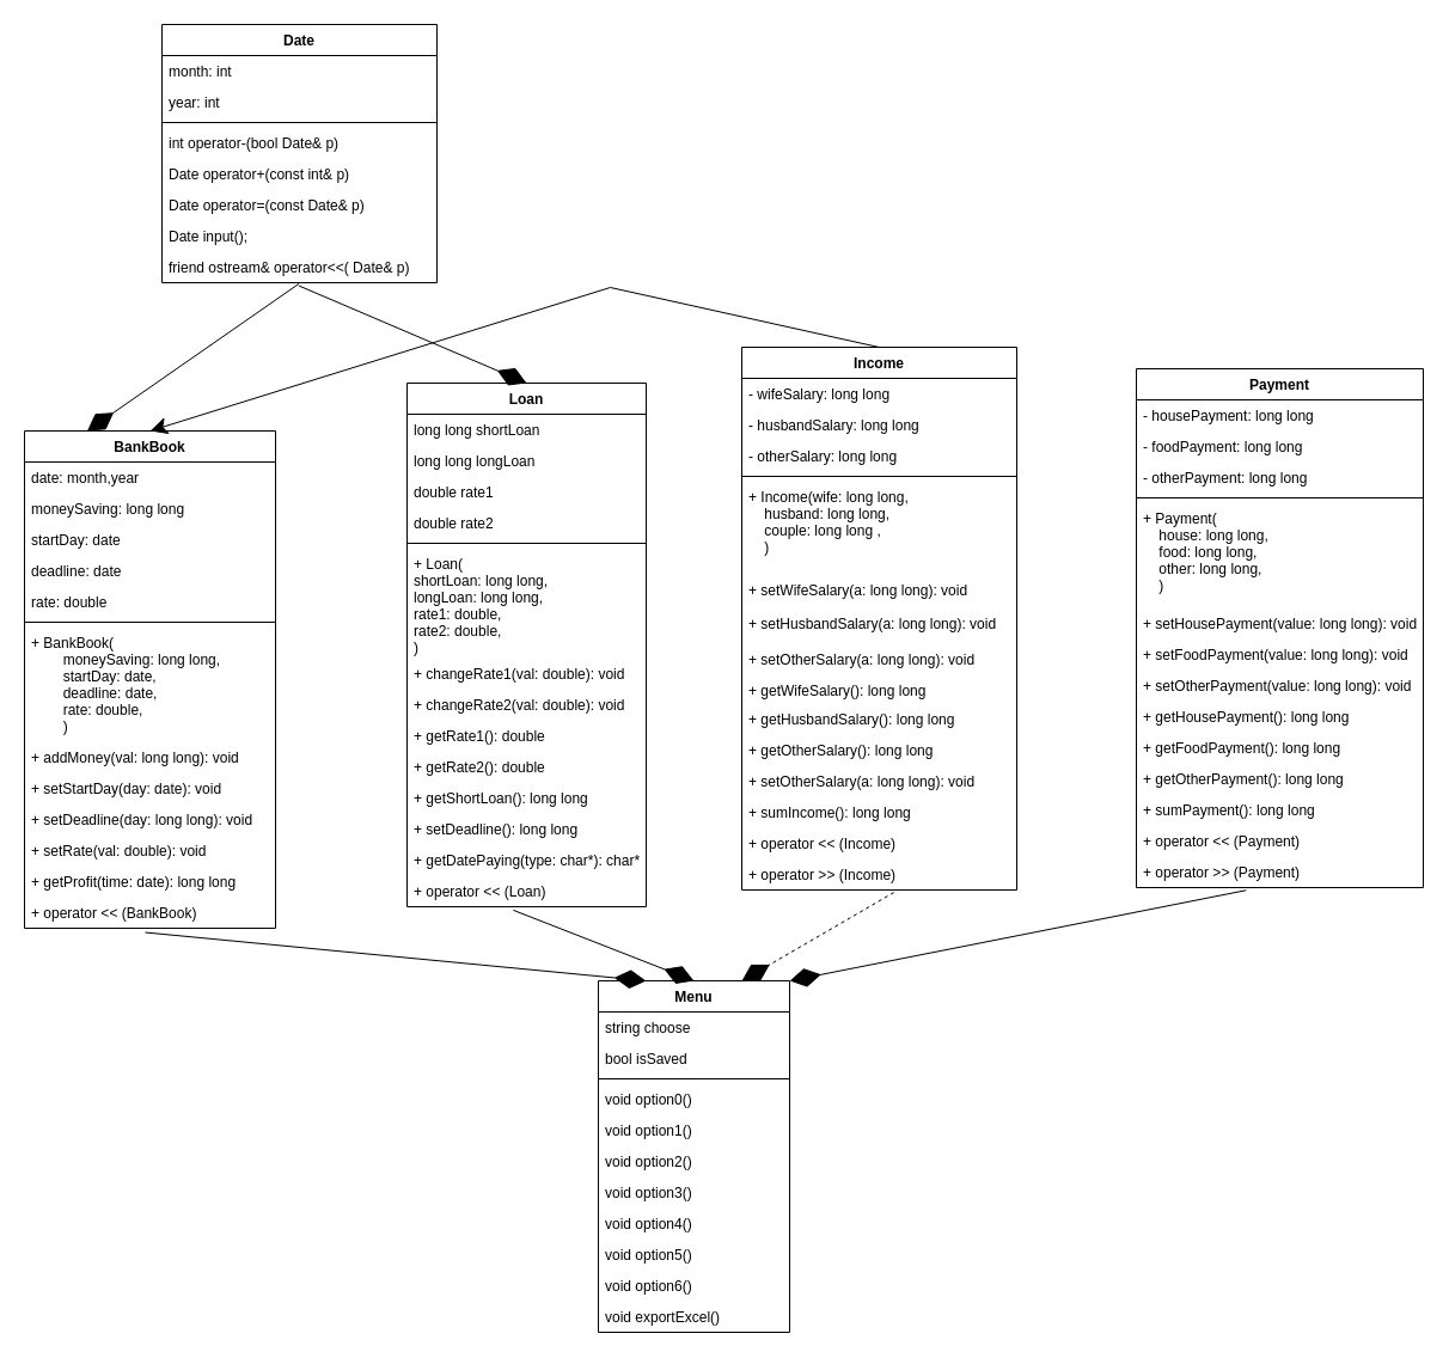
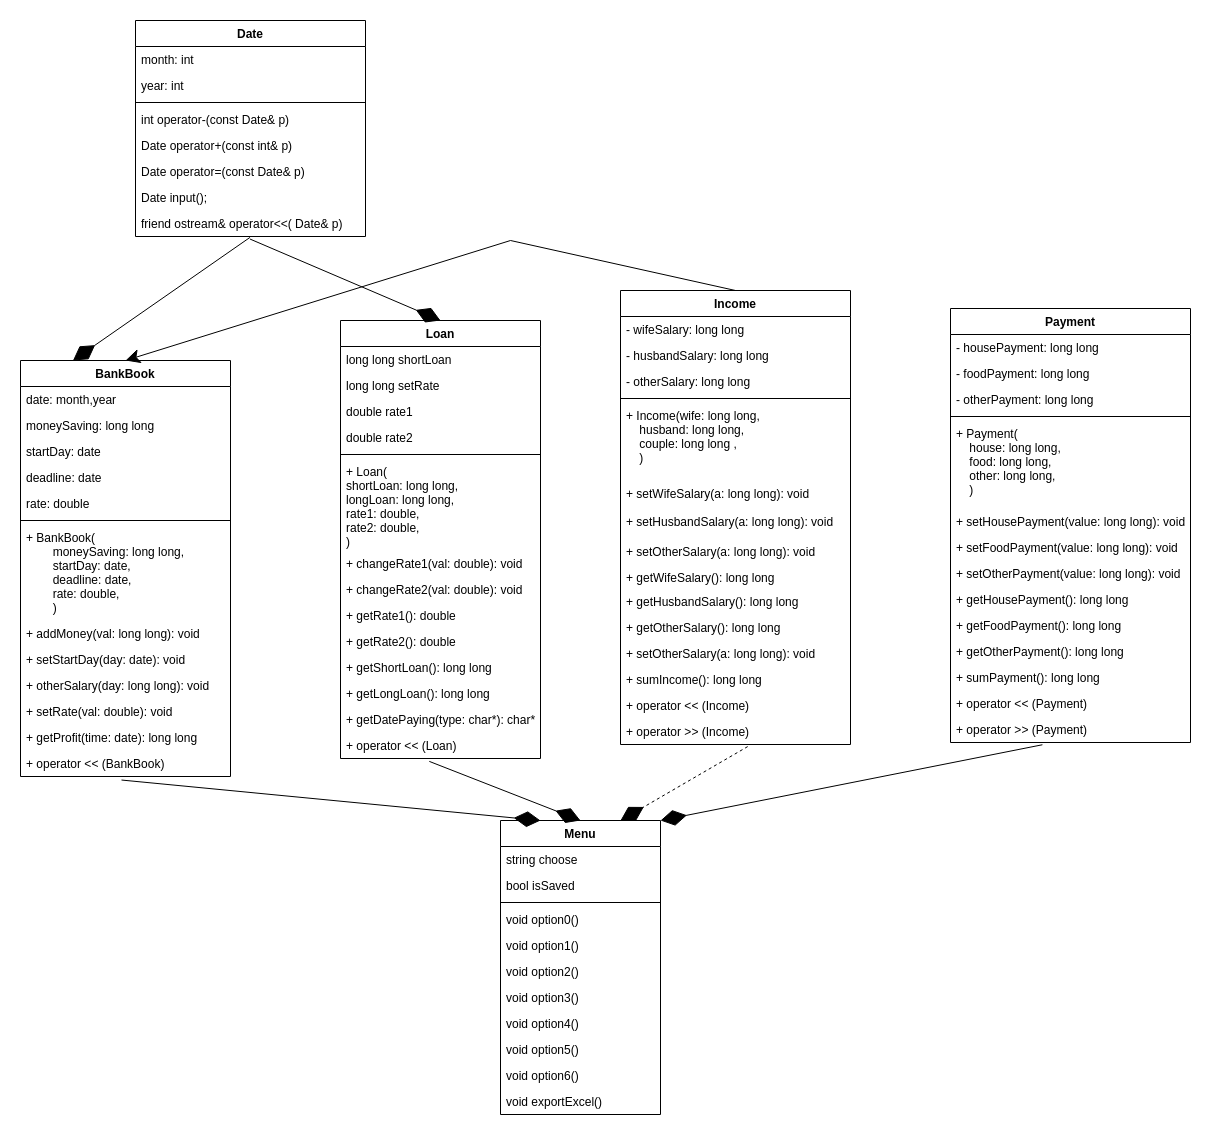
- <mxCell id="83" value="int operator-(bool Date&amp; p)" style="text;strokeColor=none;fillColor=none;align=left;verticalAlign=top;spacingLeft=4;spacingRight=4;overflow=hidden;rotatable=0;points=[[0,0.5],[1,0.5]];portConstraint=eastwest;" vertex="1" parent="79"><mxGeometry y="86" width="230" height="26" as="geometry" /></mxCell>
+ <mxCell id="83" value="int operator-(const Date&amp; p)" style="text;strokeColor=none;fillColor=none;align=left;verticalAlign=top;spacingLeft=4;spacingRight=4;overflow=hidden;rotatable=0;points=[[0,0.5],[1,0.5]];portConstraint=eastwest;" vertex="1" parent="79"><mxGeometry y="86" width="230" height="26" as="geometry" /></mxCell>
- <mxCell id="4" value="long long longLoan" style="text;strokeColor=none;fillColor=none;align=left;verticalAlign=top;spacingLeft=4;spacingRight=4;overflow=hidden;rotatable=0;points=[[0,0.5],[1,0.5]];portConstraint=eastwest;rounded=0;shadow=0;glass=0;sketch=0;fontFamily=Helvetica;fontSize=12;fontColor=default;" parent="2" vertex="1"><mxGeometry y="52" width="200" height="26" as="geometry" /></mxCell>
+ <mxCell id="4" value="long long setRate" style="text;strokeColor=none;fillColor=none;align=left;verticalAlign=top;spacingLeft=4;spacingRight=4;overflow=hidden;rotatable=0;points=[[0,0.5],[1,0.5]];portConstraint=eastwest;rounded=0;shadow=0;glass=0;sketch=0;fontFamily=Helvetica;fontSize=12;fontColor=default;" parent="2" vertex="1"><mxGeometry y="52" width="200" height="26" as="geometry" /></mxCell>
- <mxCell id="58" value="+ setDeadline(day: long long): void" style="text;strokeColor=none;fillColor=none;align=left;verticalAlign=top;spacingLeft=4;spacingRight=4;overflow=hidden;rotatable=0;points=[[0,0.5],[1,0.5]];portConstraint=eastwest;" parent="48" vertex="1"><mxGeometry y="312" width="210" height="26" as="geometry" /></mxCell>
+ <mxCell id="58" value="+ otherSalary(day: long long): void" style="text;strokeColor=none;fillColor=none;align=left;verticalAlign=top;spacingLeft=4;spacingRight=4;overflow=hidden;rotatable=0;points=[[0,0.5],[1,0.5]];portConstraint=eastwest;" parent="48" vertex="1"><mxGeometry y="312" width="210" height="26" as="geometry" /></mxCell>
- <mxCell id="14" value="+ setDeadline(): long long" style="text;strokeColor=none;fillColor=none;align=left;verticalAlign=top;spacingLeft=4;spacingRight=4;overflow=hidden;rotatable=0;points=[[0,0.5],[1,0.5]];portConstraint=eastwest;rounded=0;shadow=0;glass=0;sketch=0;fontFamily=Helvetica;fontSize=12;fontColor=default;" parent="2" vertex="1"><mxGeometry y="360" width="200" height="26" as="geometry" /></mxCell>
+ <mxCell id="14" value="+ getLongLoan(): long long" style="text;strokeColor=none;fillColor=none;align=left;verticalAlign=top;spacingLeft=4;spacingRight=4;overflow=hidden;rotatable=0;points=[[0,0.5],[1,0.5]];portConstraint=eastwest;rounded=0;shadow=0;glass=0;sketch=0;fontFamily=Helvetica;fontSize=12;fontColor=default;" parent="2" vertex="1"><mxGeometry y="360" width="200" height="26" as="geometry" /></mxCell>
